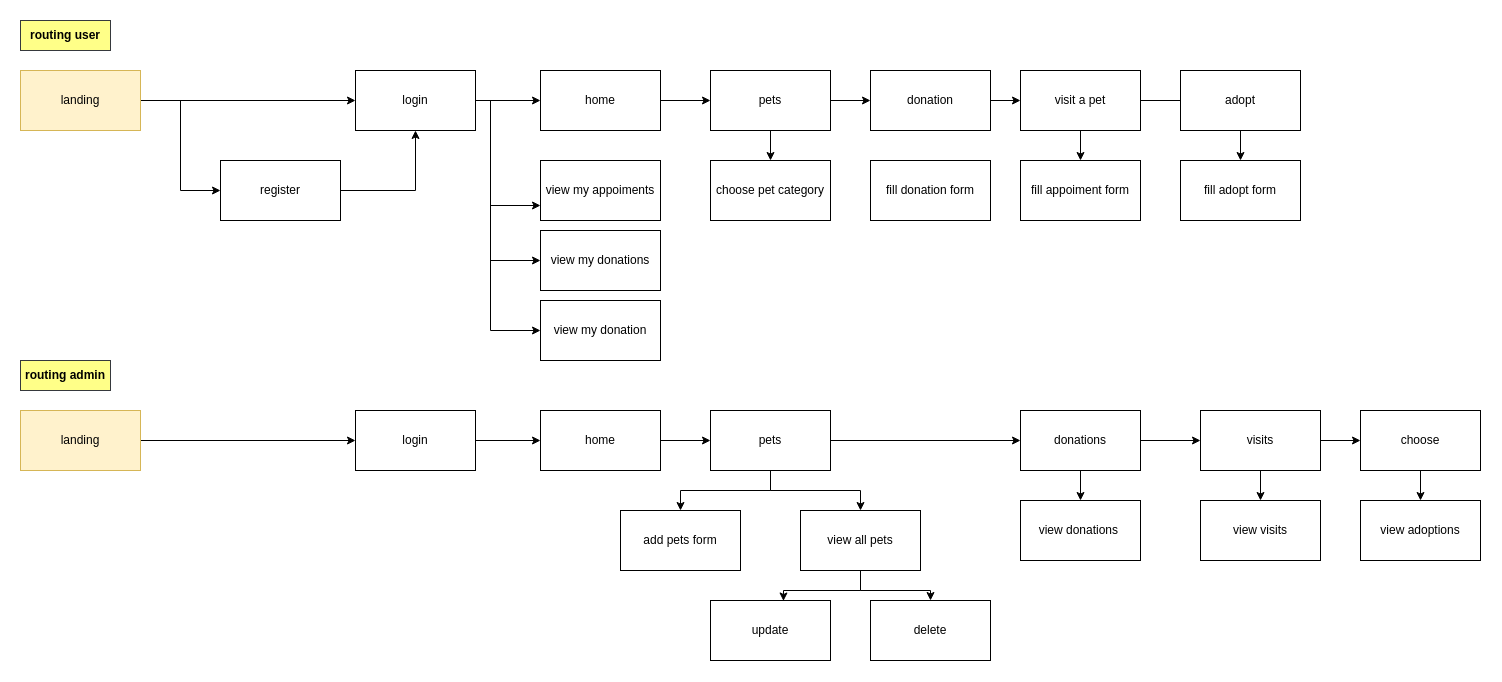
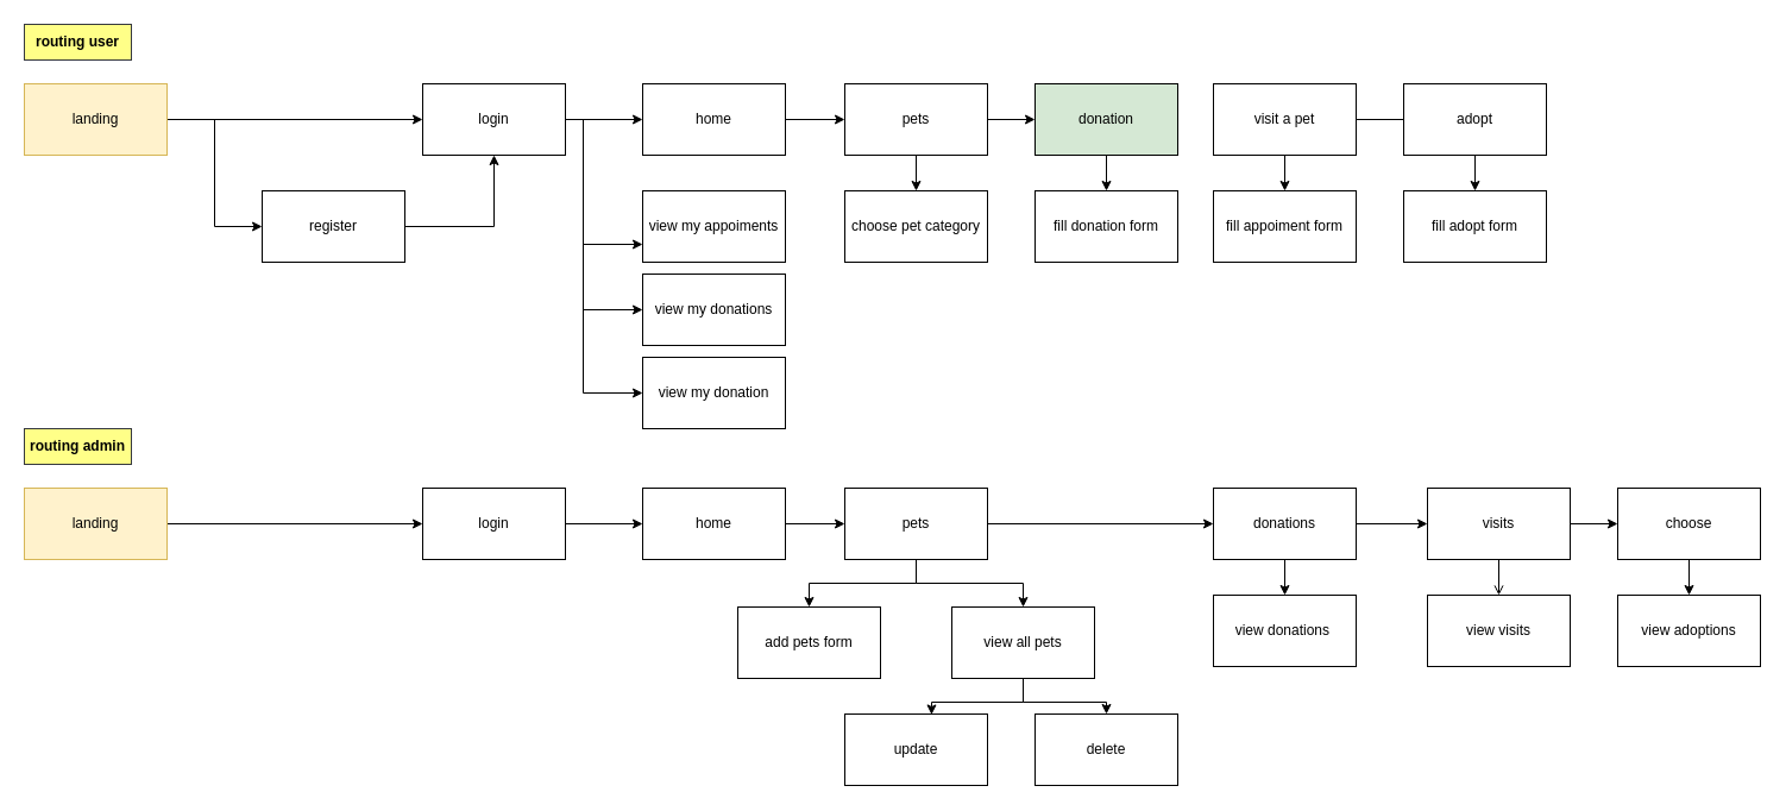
- <mxCell id="47" value="donation" style="rounded=0;whiteSpace=wrap;html=1;" vertex="1" parent="1"><mxGeometry x="870" y="70" width="120" height="60" as="geometry" /></mxCell>
+ <mxCell id="47" value="donation" style="rounded=0;whiteSpace=wrap;html=1;fillColor=#d5e8d4;" vertex="1" parent="1"><mxGeometry x="870" y="70" width="120" height="60" as="geometry" /></mxCell>
- <mxCell id="46" style="edgeStyle=orthogonalEdgeStyle;rounded=0;orthogonalLoop=1;jettySize=auto;html=1;" edge="1" parent="1" source="47" target="43"><mxGeometry relative="1" as="geometry" /></mxCell>
+ <mxCell id="46" style="edgeStyle=orthogonalEdgeStyle;rounded=0;orthogonalLoop=1;jettySize=auto;html=1;" edge="1" parent="1" source="47" target="50"><mxGeometry relative="1" as="geometry" /></mxCell>
- <mxCell id="36" value="" style="edgeStyle=orthogonalEdgeStyle;rounded=0;orthogonalLoop=1;jettySize=auto;html=1;" edge="1" parent="1" source="38" target="39"><mxGeometry relative="1" as="geometry" /></mxCell>
+ <mxCell id="36" value="" style="edgeStyle=orthogonalEdgeStyle;rounded=0;orthogonalLoop=1;jettySize=auto;html=1;endArrow=open;" edge="1" parent="1" source="38" target="39"><mxGeometry relative="1" as="geometry" /></mxCell>
